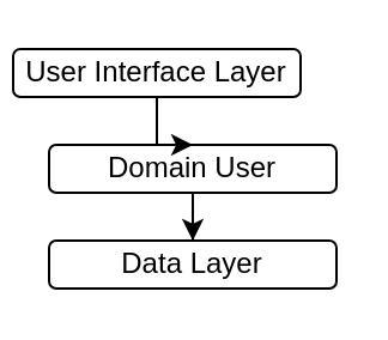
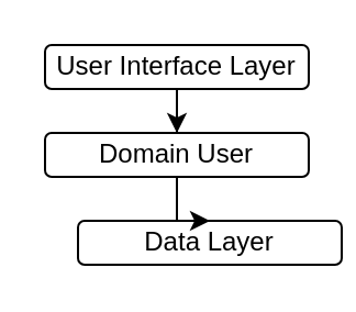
- <mxCell id="3" value="User Interface Layer" style="rounded=1;whiteSpace=wrap;html=1;fillColor=none;" parent="1" vertex="1"><mxGeometry x="5" y="20" width="120" height="20" as="geometry" /></mxCell>
+ <mxCell id="3" value="User Interface Layer" style="rounded=1;whiteSpace=wrap;html=1;fillColor=none;" parent="1" vertex="1"><mxGeometry width="120" height="20" as="geometry" x="20" y="20" /></mxCell>
- <mxCell id="6" value="Data Layer" style="rounded=1;whiteSpace=wrap;html=1;fillColor=none;" parent="1" vertex="1"><mxGeometry y="100" width="120" height="20" as="geometry" x="20" /></mxCell>
+ <mxCell id="6" value="Data Layer" style="rounded=1;whiteSpace=wrap;html=1;fillColor=none;" parent="1" vertex="1"><mxGeometry x="35" y="100" width="120" height="20" as="geometry" /></mxCell>
